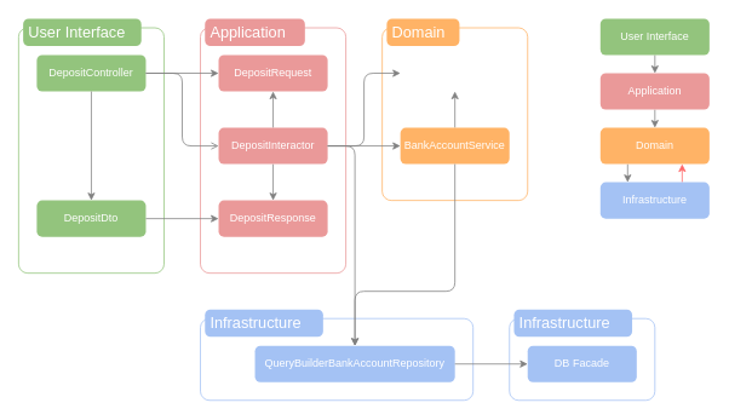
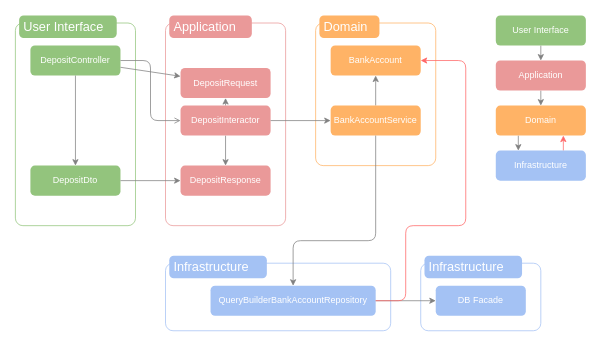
- <mxCell id="17" value="&lt;span style=&quot;color: rgb(255, 255, 255);&quot;&gt;Deposit&lt;/span&gt;&lt;font color=&quot;#ffffff&quot;&gt;Request&lt;/font&gt;" style="rounded=1;whiteSpace=wrap;html=1;fillColor=#ea9999ff;strokeColor=none;" parent="15" vertex="1"><mxGeometry x="20" y="40" width="120" height="40" as="geometry" /></mxCell>
+ <mxCell id="17" value="&lt;span style=&quot;color: rgb(255, 255, 255);&quot;&gt;Deposit&lt;/span&gt;&lt;font color=&quot;#ffffff&quot;&gt;Request&lt;/font&gt;" style="rounded=1;whiteSpace=wrap;html=1;fillColor=#ea9999ff;strokeColor=none;" parent="15" vertex="1"><mxGeometry x="20" y="70" width="120" height="40" as="geometry" /></mxCell>
- <mxCell id="7" value="&lt;font color=&quot;#ffffff&quot;&gt;BankAccount&lt;/font&gt;" style="rounded=1;whiteSpace=wrap;html=1;fillColor=#ffffff;strokeColor=none;" parent="5" vertex="1"><mxGeometry x="20" y="40" width="120" height="40" as="geometry" /></mxCell>
+ <mxCell id="7" value="&lt;font color=&quot;#ffffff&quot;&gt;BankAccount&lt;/font&gt;" style="rounded=1;whiteSpace=wrap;html=1;fillColor=#FFB366;strokeColor=none;" parent="5" vertex="1"><mxGeometry x="20" y="40" width="120" height="40" as="geometry" /></mxCell>
- <mxCell id="24" style="edgeStyle=none;html=1;entryX=0;entryY=0.5;entryDx=0;entryDy=0;strokeColor=#808080;" parent="1" source="21" target="7" edge="1"><mxGeometry relative="1" as="geometry"><Array as="points"><mxPoint x="400" y="160" /><mxPoint x="400" y="80" /></Array></mxGeometry></mxCell>
- <mxCell id="32" style="edgeStyle=none;html=1;entryX=0.5;entryY=0;entryDx=0;entryDy=0;strokeColor=#808080;" parent="1" source="21" target="29" edge="1"><mxGeometry relative="1" as="geometry"><Array as="points"><mxPoint x="390" y="160" /></Array></mxGeometry></mxCell>
+ <mxCell id="33" style="edgeStyle=none;html=1;entryX=1;entryY=0.5;entryDx=0;entryDy=0;strokeColor=#FF6666;" parent="1" source="29" target="7" edge="1"><mxGeometry relative="1" as="geometry"><Array as="points"><mxPoint x="540" y="400" /><mxPoint x="540" y="300" /><mxPoint x="620" y="300" /><mxPoint x="620" y="80" /></Array></mxGeometry></mxCell>
